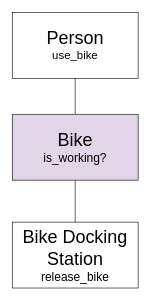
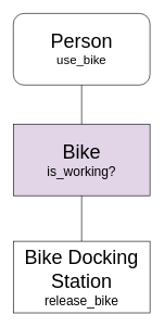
- <mxCell id="2" value="&lt;font&gt;&lt;span style=&quot;font-size: 30px&quot;&gt;Person&lt;/span&gt;&lt;br&gt;&lt;font style=&quot;font-size: 19px&quot;&gt;use_bike&lt;/font&gt;&lt;br&gt;&lt;/font&gt;" style="rounded=0;whiteSpace=wrap;html=1;" vertex="1" parent="1"><mxGeometry x="20" y="20" width="210" height="110" as="geometry" /></mxCell>
+ <mxCell id="2" value="&lt;font&gt;&lt;span style=&quot;font-size: 30px&quot;&gt;Person&lt;/span&gt;&lt;br&gt;&lt;font style=&quot;font-size: 19px&quot;&gt;use_bike&lt;/font&gt;&lt;br&gt;&lt;/font&gt;" style="whiteSpace=wrap;html=1;rounded=1;" vertex="1" parent="1"><mxGeometry x="20" y="20" width="210" height="110" as="geometry" /></mxCell>
